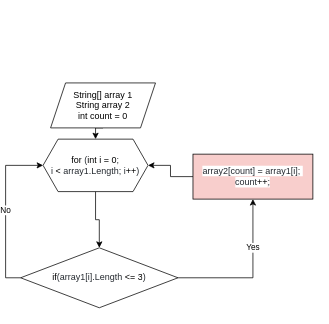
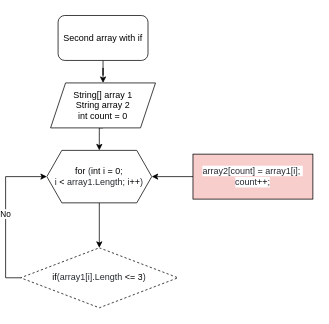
+ <mxCell id="3" value="Second array with if" style="rounded=1;whiteSpace=wrap;html=1;" vertex="1" parent="1"><mxGeometry x="70" y="20" width="120" height="60" as="geometry" /></mxCell>
+ <mxCell id="2" style="edgeStyle=orthogonalEdgeStyle;rounded=0;orthogonalLoop=1;jettySize=auto;html=1;entryX=0.5;entryY=0;entryDx=0;entryDy=0;" edge="1" parent="1" source="3" target="5"><mxGeometry relative="1" as="geometry" /></mxCell>
- <mxCell id="7" value="&lt;span style=&quot;box-sizing: border-box; color: var(--color-prettylights-syntax-keyword); text-align: start; background-color: rgb(255, 255, 255);&quot; class=&quot;pl-k&quot;&gt;for&lt;/span&gt;&lt;span style=&quot;color: rgb(36, 41, 47); text-align: start; background-color: rgb(255, 255, 255);&quot;&gt; (&lt;/span&gt;&lt;span style=&quot;box-sizing: border-box; color: var(--color-prettylights-syntax-keyword); text-align: start; background-color: rgb(255, 255, 255);&quot; class=&quot;pl-k&quot;&gt;int&lt;/span&gt;&lt;span style=&quot;color: rgb(36, 41, 47); text-align: start; background-color: rgb(255, 255, 255);&quot;&gt; &lt;/span&gt;&lt;span style=&quot;box-sizing: border-box; color: var(--color-prettylights-syntax-entity); text-align: start; background-color: rgb(255, 255, 255);&quot; class=&quot;pl-en&quot;&gt;i&lt;/span&gt;&lt;span style=&quot;color: rgb(36, 41, 47); text-align: start; background-color: rgb(255, 255, 255);&quot;&gt; &lt;/span&gt;&lt;span style=&quot;box-sizing: border-box; color: var(--color-prettylights-syntax-keyword); text-align: start; background-color: rgb(255, 255, 255);&quot; class=&quot;pl-k&quot;&gt;=&lt;/span&gt;&lt;span style=&quot;color: rgb(36, 41, 47); text-align: start; background-color: rgb(255, 255, 255);&quot;&gt; &lt;/span&gt;&lt;span style=&quot;box-sizing: border-box; color: var(--color-prettylights-syntax-constant); text-align: start; background-color: rgb(255, 255, 255);&quot; class=&quot;pl-c1&quot;&gt;0&lt;/span&gt;&lt;span style=&quot;color: rgb(36, 41, 47); text-align: start; background-color: rgb(255, 255, 255);&quot;&gt;; &lt;br&gt;&lt;/span&gt;&lt;span style=&quot;box-sizing: border-box; color: rgb(36, 41, 47); text-align: start; background-color: rgb(255, 255, 255);&quot; class=&quot;pl-smi&quot;&gt;i&lt;/span&gt;&lt;span style=&quot;color: rgb(36, 41, 47); text-align: start; background-color: rgb(255, 255, 255);&quot;&gt; &lt;/span&gt;&lt;span style=&quot;box-sizing: border-box; color: var(--color-prettylights-syntax-keyword); text-align: start; background-color: rgb(255, 255, 255);&quot; class=&quot;pl-k&quot;&gt;&amp;lt;&lt;/span&gt;&lt;span style=&quot;color: rgb(36, 41, 47); text-align: start; background-color: rgb(255, 255, 255);&quot;&gt; &lt;/span&gt;&lt;span style=&quot;box-sizing: border-box; color: rgb(36, 41, 47); text-align: start; background-color: rgb(255, 255, 255);&quot; class=&quot;pl-smi&quot;&gt;array1&lt;/span&gt;&lt;span style=&quot;color: rgb(36, 41, 47); text-align: start; background-color: rgb(255, 255, 255);&quot;&gt;.&lt;/span&gt;&lt;span style=&quot;box-sizing: border-box; color: rgb(36, 41, 47); text-align: start; background-color: rgb(255, 255, 255);&quot; class=&quot;pl-smi&quot;&gt;Length&lt;/span&gt;&lt;span style=&quot;color: rgb(36, 41, 47); text-align: start; background-color: rgb(255, 255, 255);&quot;&gt;; &lt;/span&gt;&lt;span style=&quot;box-sizing: border-box; color: rgb(36, 41, 47); text-align: start; background-color: rgb(255, 255, 255);&quot; class=&quot;pl-smi&quot;&gt;i&lt;/span&gt;&lt;span style=&quot;box-sizing: border-box; color: var(--color-prettylights-syntax-keyword); text-align: start; background-color: rgb(255, 255, 255);&quot; class=&quot;pl-k&quot;&gt;++&lt;/span&gt;&lt;span style=&quot;color: rgb(36, 41, 47); text-align: start; background-color: rgb(255, 255, 255);&quot;&gt;)&lt;/span&gt;" style="shape=hexagon;perimeter=hexagonPerimeter2;whiteSpace=wrap;html=1;fixedSize=1;" vertex="1" parent="1"><mxGeometry x="50" y="185" width="140" height="70" as="geometry" /></mxCell>
+ <mxCell id="7" value="&lt;span style=&quot;box-sizing: border-box; color: var(--color-prettylights-syntax-keyword); text-align: start; background-color: rgb(255, 255, 255);&quot; class=&quot;pl-k&quot;&gt;for&lt;/span&gt;&lt;span style=&quot;color: rgb(36, 41, 47); text-align: start; background-color: rgb(255, 255, 255);&quot;&gt; (&lt;/span&gt;&lt;span style=&quot;box-sizing: border-box; color: var(--color-prettylights-syntax-keyword); text-align: start; background-color: rgb(255, 255, 255);&quot; class=&quot;pl-k&quot;&gt;int&lt;/span&gt;&lt;span style=&quot;color: rgb(36, 41, 47); text-align: start; background-color: rgb(255, 255, 255);&quot;&gt; &lt;/span&gt;&lt;span style=&quot;box-sizing: border-box; color: var(--color-prettylights-syntax-entity); text-align: start; background-color: rgb(255, 255, 255);&quot; class=&quot;pl-en&quot;&gt;i&lt;/span&gt;&lt;span style=&quot;color: rgb(36, 41, 47); text-align: start; background-color: rgb(255, 255, 255);&quot;&gt; &lt;/span&gt;&lt;span style=&quot;box-sizing: border-box; color: var(--color-prettylights-syntax-keyword); text-align: start; background-color: rgb(255, 255, 255);&quot; class=&quot;pl-k&quot;&gt;=&lt;/span&gt;&lt;span style=&quot;color: rgb(36, 41, 47); text-align: start; background-color: rgb(255, 255, 255);&quot;&gt; &lt;/span&gt;&lt;span style=&quot;box-sizing: border-box; color: var(--color-prettylights-syntax-constant); text-align: start; background-color: rgb(255, 255, 255);&quot; class=&quot;pl-c1&quot;&gt;0&lt;/span&gt;&lt;span style=&quot;color: rgb(36, 41, 47); text-align: start; background-color: rgb(255, 255, 255);&quot;&gt;; &lt;br&gt;&lt;/span&gt;&lt;span style=&quot;box-sizing: border-box; color: rgb(36, 41, 47); text-align: start; background-color: rgb(255, 255, 255);&quot; class=&quot;pl-smi&quot;&gt;i&lt;/span&gt;&lt;span style=&quot;color: rgb(36, 41, 47); text-align: start; background-color: rgb(255, 255, 255);&quot;&gt; &lt;/span&gt;&lt;span style=&quot;box-sizing: border-box; color: var(--color-prettylights-syntax-keyword); text-align: start; background-color: rgb(255, 255, 255);&quot; class=&quot;pl-k&quot;&gt;&amp;lt;&lt;/span&gt;&lt;span style=&quot;color: rgb(36, 41, 47); text-align: start; background-color: rgb(255, 255, 255);&quot;&gt; &lt;/span&gt;&lt;span style=&quot;box-sizing: border-box; color: rgb(36, 41, 47); text-align: start; background-color: rgb(255, 255, 255);&quot; class=&quot;pl-smi&quot;&gt;array1&lt;/span&gt;&lt;span style=&quot;color: rgb(36, 41, 47); text-align: start; background-color: rgb(255, 255, 255);&quot;&gt;.&lt;/span&gt;&lt;span style=&quot;box-sizing: border-box; color: rgb(36, 41, 47); text-align: start; background-color: rgb(255, 255, 255);&quot; class=&quot;pl-smi&quot;&gt;Length&lt;/span&gt;&lt;span style=&quot;color: rgb(36, 41, 47); text-align: start; background-color: rgb(255, 255, 255);&quot;&gt;; &lt;/span&gt;&lt;span style=&quot;box-sizing: border-box; color: rgb(36, 41, 47); text-align: start; background-color: rgb(255, 255, 255);&quot; class=&quot;pl-smi&quot;&gt;i&lt;/span&gt;&lt;span style=&quot;box-sizing: border-box; color: var(--color-prettylights-syntax-keyword); text-align: start; background-color: rgb(255, 255, 255);&quot; class=&quot;pl-k&quot;&gt;++&lt;/span&gt;&lt;span style=&quot;color: rgb(36, 41, 47); text-align: start; background-color: rgb(255, 255, 255);&quot;&gt;)&lt;/span&gt;" style="shape=hexagon;perimeter=hexagonPerimeter2;whiteSpace=wrap;html=1;fixedSize=1;" vertex="1" parent="1"><mxGeometry x="55" y="200" width="140" height="70" as="geometry" /></mxCell>
- <mxCell id="10" value="&lt;span style=&quot;box-sizing: border-box; color: var(--color-prettylights-syntax-keyword); text-align: start; background-color: rgb(255, 255, 255);&quot; class=&quot;pl-k&quot;&gt;if&lt;/span&gt;&lt;span style=&quot;color: rgb(36, 41, 47); text-align: start; background-color: rgb(255, 255, 255);&quot;&gt;(&lt;/span&gt;&lt;span style=&quot;box-sizing: border-box; color: rgb(36, 41, 47); text-align: start; background-color: rgb(255, 255, 255);&quot; class=&quot;pl-smi&quot;&gt;array1&lt;/span&gt;&lt;span style=&quot;color: rgb(36, 41, 47); text-align: start; background-color: rgb(255, 255, 255);&quot;&gt;[&lt;/span&gt;&lt;span style=&quot;box-sizing: border-box; color: rgb(36, 41, 47); text-align: start; background-color: rgb(255, 255, 255);&quot; class=&quot;pl-smi&quot;&gt;i&lt;/span&gt;&lt;span style=&quot;color: rgb(36, 41, 47); text-align: start; background-color: rgb(255, 255, 255);&quot;&gt;].&lt;/span&gt;&lt;span style=&quot;box-sizing: border-box; color: rgb(36, 41, 47); text-align: start; background-color: rgb(255, 255, 255);&quot; class=&quot;pl-smi&quot;&gt;Length&lt;/span&gt;&lt;span style=&quot;color: rgb(36, 41, 47); text-align: start; background-color: rgb(255, 255, 255);&quot;&gt; &lt;/span&gt;&lt;span style=&quot;box-sizing: border-box; color: var(--color-prettylights-syntax-keyword); text-align: start; background-color: rgb(255, 255, 255);&quot; class=&quot;pl-k&quot;&gt;&amp;lt;=&lt;/span&gt;&lt;span style=&quot;color: rgb(36, 41, 47); text-align: start; background-color: rgb(255, 255, 255);&quot;&gt; &lt;/span&gt;&lt;span style=&quot;box-sizing: border-box; color: var(--color-prettylights-syntax-constant); text-align: start; background-color: rgb(255, 255, 255);&quot; class=&quot;pl-c1&quot;&gt;3&lt;/span&gt;&lt;span style=&quot;color: rgb(36, 41, 47); text-align: start; background-color: rgb(255, 255, 255);&quot;&gt;)&lt;/span&gt;" style="rhombus;whiteSpace=wrap;html=1;fontFamily=Helvetica;" vertex="1" parent="1"><mxGeometry x="20" y="330" width="210" height="80" as="geometry" /></mxCell>
+ <mxCell id="10" value="&lt;span style=&quot;box-sizing: border-box; color: var(--color-prettylights-syntax-keyword); text-align: start; background-color: rgb(255, 255, 255);&quot; class=&quot;pl-k&quot;&gt;if&lt;/span&gt;&lt;span style=&quot;color: rgb(36, 41, 47); text-align: start; background-color: rgb(255, 255, 255);&quot;&gt;(&lt;/span&gt;&lt;span style=&quot;box-sizing: border-box; color: rgb(36, 41, 47); text-align: start; background-color: rgb(255, 255, 255);&quot; class=&quot;pl-smi&quot;&gt;array1&lt;/span&gt;&lt;span style=&quot;color: rgb(36, 41, 47); text-align: start; background-color: rgb(255, 255, 255);&quot;&gt;[&lt;/span&gt;&lt;span style=&quot;box-sizing: border-box; color: rgb(36, 41, 47); text-align: start; background-color: rgb(255, 255, 255);&quot; class=&quot;pl-smi&quot;&gt;i&lt;/span&gt;&lt;span style=&quot;color: rgb(36, 41, 47); text-align: start; background-color: rgb(255, 255, 255);&quot;&gt;].&lt;/span&gt;&lt;span style=&quot;box-sizing: border-box; color: rgb(36, 41, 47); text-align: start; background-color: rgb(255, 255, 255);&quot; class=&quot;pl-smi&quot;&gt;Length&lt;/span&gt;&lt;span style=&quot;color: rgb(36, 41, 47); text-align: start; background-color: rgb(255, 255, 255);&quot;&gt; &lt;/span&gt;&lt;span style=&quot;box-sizing: border-box; color: var(--color-prettylights-syntax-keyword); text-align: start; background-color: rgb(255, 255, 255);&quot; class=&quot;pl-k&quot;&gt;&amp;lt;=&lt;/span&gt;&lt;span style=&quot;color: rgb(36, 41, 47); text-align: start; background-color: rgb(255, 255, 255);&quot;&gt; &lt;/span&gt;&lt;span style=&quot;box-sizing: border-box; color: var(--color-prettylights-syntax-constant); text-align: start; background-color: rgb(255, 255, 255);&quot; class=&quot;pl-c1&quot;&gt;3&lt;/span&gt;&lt;span style=&quot;color: rgb(36, 41, 47); text-align: start; background-color: rgb(255, 255, 255);&quot;&gt;)&lt;/span&gt;" style="rhombus;whiteSpace=wrap;html=1;fontFamily=Helvetica;dashed=1;" vertex="1" parent="1"><mxGeometry x="20" y="330" width="210" height="80" as="geometry" /></mxCell>
- <mxCell id="9" value="Yes" style="edgeStyle=orthogonalEdgeStyle;rounded=0;orthogonalLoop=1;jettySize=auto;html=1;fontFamily=Helvetica;entryX=0.5;entryY=1;entryDx=0;entryDy=0;" edge="1" parent="1" source="10" target="12"><mxGeometry x="0.366" relative="1" as="geometry"><mxPoint x="350" y="290" as="targetPoint" /><mxPoint as="offset" /></mxGeometry></mxCell>
